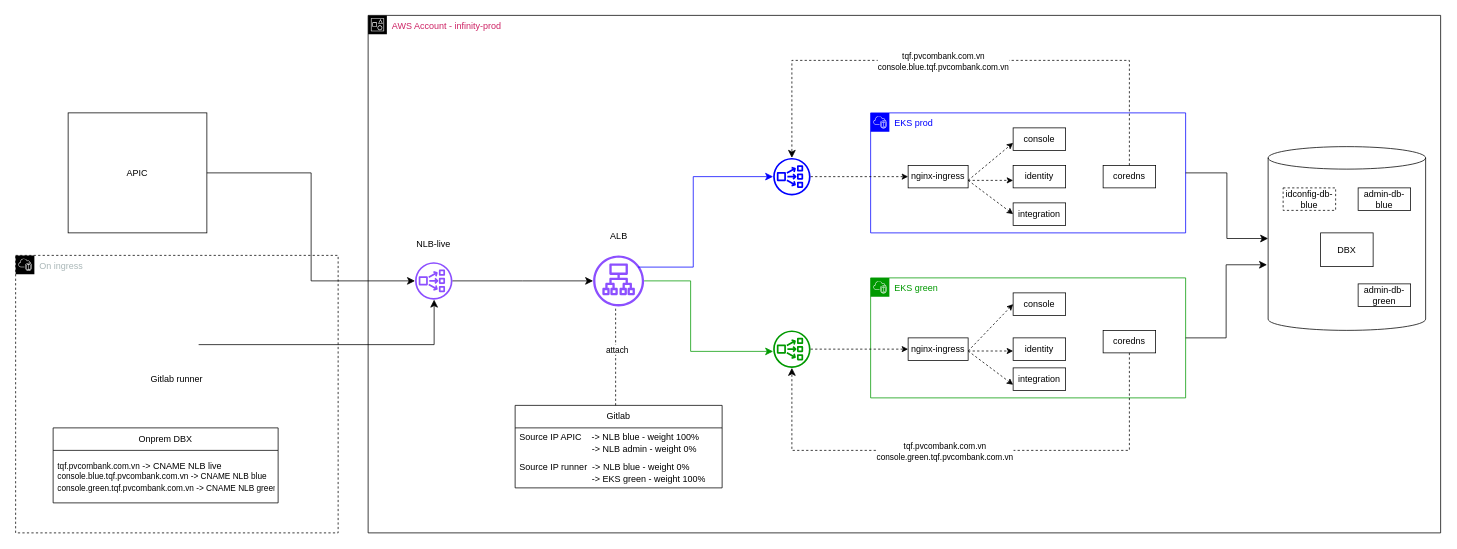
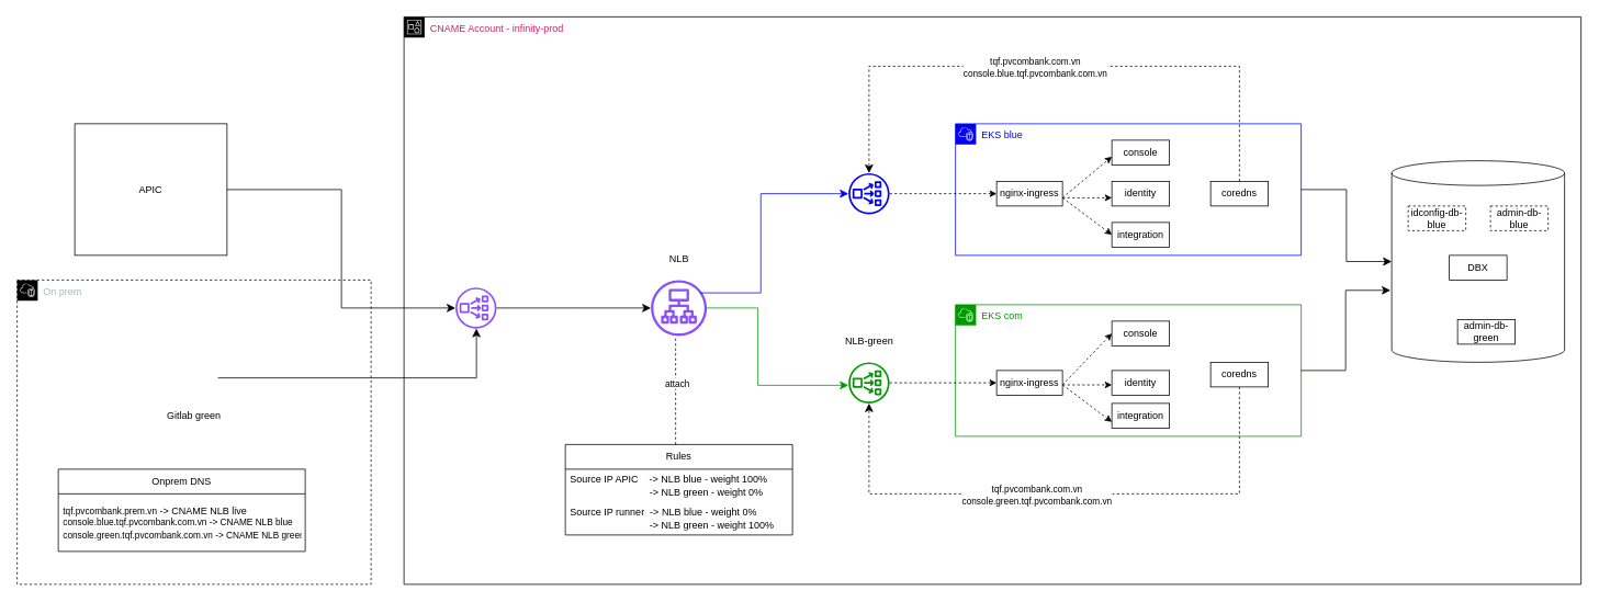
- <mxCell id="24" value="AWS Account - infinity-prod" style="points=[[0,0],[0.25,0],[0.5,0],[0.75,0],[1,0],[1,0.25],[1,0.5],[1,0.75],[1,1],[0.75,1],[0.5,1],[0.25,1],[0,1],[0,0.75],[0,0.5],[0,0.25]];outlineConnect=0;gradientColor=none;html=1;whiteSpace=wrap;fontSize=12;fontStyle=0;container=1;pointerEvents=0;collapsible=0;recursiveResize=0;shape=mxgraph.aws4.group;grIcon=mxgraph.aws4.group_account;strokeColor=#000000;fillColor=none;verticalAlign=top;align=left;spacingLeft=30;fontColor=#CD2264;dashed=0;" vertex="1" parent="1"><mxGeometry x="490" y="20" width="1430" height="690" as="geometry" /></mxCell>
+ <mxCell id="24" value="CNAME Account - infinity-prod" style="points=[[0,0],[0.25,0],[0.5,0],[0.75,0],[1,0],[1,0.25],[1,0.5],[1,0.75],[1,1],[0.75,1],[0.5,1],[0.25,1],[0,1],[0,0.75],[0,0.5],[0,0.25]];outlineConnect=0;gradientColor=none;html=1;whiteSpace=wrap;fontSize=12;fontStyle=0;container=1;pointerEvents=0;collapsible=0;recursiveResize=0;shape=mxgraph.aws4.group;grIcon=mxgraph.aws4.group_account;strokeColor=#000000;fillColor=none;verticalAlign=top;align=left;spacingLeft=30;fontColor=#CD2264;dashed=0;" vertex="1" parent="1"><mxGeometry x="490" y="20" width="1430" height="690" as="geometry" /></mxCell>
- <mxCell id="3" value="&lt;font style=&quot;color: rgb(0, 0, 255);&quot;&gt;EKS prod&lt;/font&gt;" style="points=[[0,0],[0.25,0],[0.5,0],[0.75,0],[1,0],[1,0.25],[1,0.5],[1,0.75],[1,1],[0.75,1],[0.5,1],[0.25,1],[0,1],[0,0.75],[0,0.5],[0,0.25]];outlineConnect=0;gradientColor=none;html=1;whiteSpace=wrap;fontSize=12;fontStyle=0;container=1;pointerEvents=0;collapsible=0;recursiveResize=0;shape=mxgraph.aws4.group;grIcon=mxgraph.aws4.group_vpc2;strokeColor=#0000FF;fillColor=none;verticalAlign=top;align=left;spacingLeft=30;fontColor=#AAB7B8;dashed=0;" vertex="1" parent="1"><mxGeometry x="1160" y="150" width="420" height="160" as="geometry" /></mxCell>
+ <mxCell id="3" value="&lt;font style=&quot;color: rgb(0, 0, 255);&quot;&gt;EKS blue&lt;/font&gt;" style="points=[[0,0],[0.25,0],[0.5,0],[0.75,0],[1,0],[1,0.25],[1,0.5],[1,0.75],[1,1],[0.75,1],[0.5,1],[0.25,1],[0,1],[0,0.75],[0,0.5],[0,0.25]];outlineConnect=0;gradientColor=none;html=1;whiteSpace=wrap;fontSize=12;fontStyle=0;container=1;pointerEvents=0;collapsible=0;recursiveResize=0;shape=mxgraph.aws4.group;grIcon=mxgraph.aws4.group_vpc2;strokeColor=#0000FF;fillColor=none;verticalAlign=top;align=left;spacingLeft=30;fontColor=#AAB7B8;dashed=0;" vertex="1" parent="1"><mxGeometry x="1160" y="150" width="420" height="160" as="geometry" /></mxCell>
- <mxCell id="21" value="admin-db-blue" style="whiteSpace=wrap;html=1;align=center;" vertex="1" parent="1"><mxGeometry x="1810" y="250" width="70" height="30" as="geometry" /></mxCell>
+ <mxCell id="21" value="admin-db-blue" style="whiteSpace=wrap;html=1;align=center;dashed=1;" vertex="1" parent="1"><mxGeometry x="1810" y="250" width="70" height="30" as="geometry" /></mxCell>
- <mxCell id="31" value="ALB" style="text;html=1;align=center;verticalAlign=middle;whiteSpace=wrap;rounded=0;" vertex="1" parent="24"><mxGeometry x="296.5" y="280" width="75" height="30" as="geometry" /></mxCell>
+ <mxCell id="31" value="NLB" style="text;html=1;align=center;verticalAlign=middle;whiteSpace=wrap;rounded=0;" vertex="1" parent="24"><mxGeometry x="296.5" y="280" width="75" height="30" as="geometry" /></mxCell>
- <mxCell id="29" value="NLB-live" style="text;html=1;align=center;verticalAlign=middle;whiteSpace=wrap;rounded=0;" vertex="1" parent="24"><mxGeometry x="50" y="290" width="75" height="30" as="geometry" /></mxCell>
- <mxCell id="22" value="DBX" style="whiteSpace=wrap;html=1;align=center;" vertex="1" parent="1"><mxGeometry x="1760" y="310" width="70" height="45" as="geometry" /></mxCell>
+ <mxCell id="22" value="DBX" style="whiteSpace=wrap;html=1;align=center;" vertex="1" parent="1"><mxGeometry x="1760" y="310" width="70" height="30" as="geometry" /></mxCell>
- <mxCell id="49" value="On ingress" style="points=[[0,0],[0.25,0],[0.5,0],[0.75,0],[1,0],[1,0.25],[1,0.5],[1,0.75],[1,1],[0.75,1],[0.5,1],[0.25,1],[0,1],[0,0.75],[0,0.5],[0,0.25]];outlineConnect=0;gradientColor=none;html=1;whiteSpace=wrap;fontSize=12;fontStyle=0;container=1;pointerEvents=0;collapsible=0;recursiveResize=0;shape=mxgraph.aws4.group;grIcon=mxgraph.aws4.group_vpc2;strokeColor=#000000;fillColor=none;verticalAlign=top;align=left;spacingLeft=30;fontColor=#AAB7B8;dashed=1;" vertex="1" parent="1"><mxGeometry x="20" y="340" width="430" height="370" as="geometry" /></mxCell>
+ <mxCell id="49" value="On prem" style="points=[[0,0],[0.25,0],[0.5,0],[0.75,0],[1,0],[1,0.25],[1,0.5],[1,0.75],[1,1],[0.75,1],[0.5,1],[0.25,1],[0,1],[0,0.75],[0,0.5],[0,0.25]];outlineConnect=0;gradientColor=none;html=1;whiteSpace=wrap;fontSize=12;fontStyle=0;container=1;pointerEvents=0;collapsible=0;recursiveResize=0;shape=mxgraph.aws4.group;grIcon=mxgraph.aws4.group_vpc2;strokeColor=#000000;fillColor=none;verticalAlign=top;align=left;spacingLeft=30;fontColor=#AAB7B8;dashed=1;" vertex="1" parent="1"><mxGeometry x="20" y="340" width="430" height="370" as="geometry" /></mxCell>
- <mxCell id="9" value="&lt;font style=&quot;color: rgb(0, 153, 0);&quot;&gt;EKS green&lt;/font&gt;" style="points=[[0,0],[0.25,0],[0.5,0],[0.75,0],[1,0],[1,0.25],[1,0.5],[1,0.75],[1,1],[0.75,1],[0.5,1],[0.25,1],[0,1],[0,0.75],[0,0.5],[0,0.25]];outlineConnect=0;gradientColor=none;html=1;whiteSpace=wrap;fontSize=12;fontStyle=0;container=1;pointerEvents=0;collapsible=0;recursiveResize=0;shape=mxgraph.aws4.group;grIcon=mxgraph.aws4.group_vpc2;strokeColor=#009900;fillColor=none;verticalAlign=top;align=left;spacingLeft=30;fontColor=#AAB7B8;dashed=0;" vertex="1" parent="1"><mxGeometry x="1160" y="370" width="420" height="160" as="geometry" /></mxCell>
+ <mxCell id="9" value="&lt;font style=&quot;color: rgb(0, 153, 0);&quot;&gt;EKS com&lt;/font&gt;" style="points=[[0,0],[0.25,0],[0.5,0],[0.75,0],[1,0],[1,0.25],[1,0.5],[1,0.75],[1,1],[0.75,1],[0.5,1],[0.25,1],[0,1],[0,0.75],[0,0.5],[0,0.25]];outlineConnect=0;gradientColor=none;html=1;whiteSpace=wrap;fontSize=12;fontStyle=0;container=1;pointerEvents=0;collapsible=0;recursiveResize=0;shape=mxgraph.aws4.group;grIcon=mxgraph.aws4.group_vpc2;strokeColor=#009900;fillColor=none;verticalAlign=top;align=left;spacingLeft=30;fontColor=#AAB7B8;dashed=0;" vertex="1" parent="1"><mxGeometry x="1160" y="370" width="420" height="160" as="geometry" /></mxCell>
- <mxCell id="23" value="admin-db-green" style="whiteSpace=wrap;html=1;align=center;" vertex="1" parent="1"><mxGeometry x="1810" y="378" width="70" height="30" as="geometry" /></mxCell>
+ <mxCell id="23" value="admin-db-green" style="whiteSpace=wrap;html=1;align=center;" vertex="1" parent="1"><mxGeometry x="1770" y="388" width="70" height="30" as="geometry" /></mxCell>
+ <mxCell id="41" value="NLB-green" style="text;html=1;align=center;verticalAlign=middle;whiteSpace=wrap;rounded=0;" vertex="1" parent="24"><mxGeometry x="527.5" y="379" width="75" height="30" as="geometry" /></mxCell>
- <mxCell id="51" value="Gitlab runner" style="text;html=1;align=center;verticalAlign=middle;whiteSpace=wrap;rounded=0;" vertex="1" parent="49"><mxGeometry x="175" y="150" width="80" height="30" as="geometry" /></mxCell>
+ <mxCell id="51" value="Gitlab green" style="text;html=1;align=center;verticalAlign=middle;whiteSpace=wrap;rounded=0;" vertex="1" parent="49"><mxGeometry x="175" y="150" width="80" height="30" as="geometry" /></mxCell>
- <mxCell id="25" value="Gitlab" style="swimlane;fontStyle=0;childLayout=stackLayout;horizontal=1;startSize=30;horizontalStack=0;resizeParent=1;resizeParentMax=0;resizeLast=0;collapsible=1;marginBottom=0;whiteSpace=wrap;html=1;" vertex="1" parent="24"><mxGeometry x="196" y="520" width="276" height="110" as="geometry"><mxRectangle x="200" y="520" width="70" height="30" as="alternateBounds" /></mxGeometry></mxCell>
+ <mxCell id="25" value="Rules" style="swimlane;fontStyle=0;childLayout=stackLayout;horizontal=1;startSize=30;horizontalStack=0;resizeParent=1;resizeParentMax=0;resizeLast=0;collapsible=1;marginBottom=0;whiteSpace=wrap;html=1;" vertex="1" parent="24"><mxGeometry x="196" y="520" width="276" height="110" as="geometry"><mxRectangle x="200" y="520" width="70" height="30" as="alternateBounds" /></mxGeometry></mxCell>
- <mxCell id="52" value="Onprem DBX" style="swimlane;fontStyle=0;childLayout=stackLayout;horizontal=1;startSize=30;horizontalStack=0;resizeParent=1;resizeParentMax=0;resizeLast=0;collapsible=1;marginBottom=0;whiteSpace=wrap;html=1;" vertex="1" parent="49"><mxGeometry x="50" y="230" width="300" height="100" as="geometry" /></mxCell>
+ <mxCell id="52" value="Onprem DNS" style="swimlane;fontStyle=0;childLayout=stackLayout;horizontal=1;startSize=30;horizontalStack=0;resizeParent=1;resizeParentMax=0;resizeLast=0;collapsible=1;marginBottom=0;whiteSpace=wrap;html=1;" vertex="1" parent="49"><mxGeometry x="50" y="230" width="300" height="100" as="geometry" /></mxCell>
- <mxCell id="26" value="Source IP APIC&amp;nbsp; &amp;nbsp; -&amp;gt; NLB blue - weight 100%&lt;div&gt;&lt;span style=&quot;white-space: pre;&quot;&gt;&#09;&lt;/span&gt;&lt;span style=&quot;white-space: pre;&quot;&gt;&#09;&lt;/span&gt;&lt;span style=&quot;white-space: pre;&quot;&gt;&#09;&lt;/span&gt;&amp;nbsp; &amp;nbsp; &amp;nbsp;-&amp;gt; NLB admin - weight 0%&lt;br&gt;&lt;/div&gt;" style="text;strokeColor=none;fillColor=none;align=left;verticalAlign=middle;spacingLeft=4;spacingRight=4;overflow=hidden;points=[[0,0.5],[1,0.5]];portConstraint=eastwest;rotatable=0;whiteSpace=wrap;html=1;" vertex="1" parent="25"><mxGeometry y="30" width="276" height="40" as="geometry" /></mxCell>
+ <mxCell id="26" value="Source IP APIC&amp;nbsp; &amp;nbsp; -&amp;gt; NLB blue - weight 100%&lt;div&gt;&lt;span style=&quot;white-space: pre;&quot;&gt;&#09;&lt;/span&gt;&lt;span style=&quot;white-space: pre;&quot;&gt;&#09;&lt;/span&gt;&lt;span style=&quot;white-space: pre;&quot;&gt;&#09;&lt;/span&gt;&amp;nbsp; &amp;nbsp; &amp;nbsp;-&amp;gt; NLB green - weight 0%&lt;br&gt;&lt;/div&gt;" style="text;strokeColor=none;fillColor=none;align=left;verticalAlign=middle;spacingLeft=4;spacingRight=4;overflow=hidden;points=[[0,0.5],[1,0.5]];portConstraint=eastwest;rotatable=0;whiteSpace=wrap;html=1;" vertex="1" parent="25"><mxGeometry y="30" width="276" height="40" as="geometry" /></mxCell>
- <mxCell id="27" value="Source IP runner&amp;nbsp; -&amp;gt; NLB blue - weight 0%&lt;div&gt;&lt;span style=&quot;white-space: pre;&quot;&gt;&#09;&lt;/span&gt;&lt;span style=&quot;white-space: pre;&quot;&gt;&#09;&lt;/span&gt;&lt;span style=&quot;white-space: pre;&quot;&gt;&#09;&lt;/span&gt;&amp;nbsp; &amp;nbsp; &amp;nbsp;-&amp;gt; EKS green - weight 100%&lt;br&gt;&lt;/div&gt;" style="text;strokeColor=none;fillColor=none;align=left;verticalAlign=middle;spacingLeft=4;spacingRight=4;overflow=hidden;points=[[0,0.5],[1,0.5]];portConstraint=eastwest;rotatable=0;whiteSpace=wrap;html=1;" vertex="1" parent="25"><mxGeometry y="70" width="276" height="40" as="geometry" /></mxCell>
+ <mxCell id="27" value="Source IP runner&amp;nbsp; -&amp;gt; NLB blue - weight 0%&lt;div&gt;&lt;span style=&quot;white-space: pre;&quot;&gt;&#09;&lt;/span&gt;&lt;span style=&quot;white-space: pre;&quot;&gt;&#09;&lt;/span&gt;&lt;span style=&quot;white-space: pre;&quot;&gt;&#09;&lt;/span&gt;&amp;nbsp; &amp;nbsp; &amp;nbsp;-&amp;gt; NLB green - weight 100%&lt;br&gt;&lt;/div&gt;" style="text;strokeColor=none;fillColor=none;align=left;verticalAlign=middle;spacingLeft=4;spacingRight=4;overflow=hidden;points=[[0,0.5],[1,0.5]];portConstraint=eastwest;rotatable=0;whiteSpace=wrap;html=1;" vertex="1" parent="25"><mxGeometry y="70" width="276" height="40" as="geometry" /></mxCell>
- <mxCell id="53" value="&lt;span style=&quot;font-size: 11px; text-align: center; text-wrap-mode: nowrap; background-color: rgb(255, 255, 255);&quot;&gt;tqf.pvcombank.com.vn&lt;/span&gt;&amp;nbsp;-&amp;gt; CNAME NLB live&lt;div&gt;&lt;span style=&quot;background-color: light-dark(rgb(255, 255, 255), rgb(18, 18, 18)); font-size: 11px; text-align: center; text-wrap-mode: nowrap; color: light-dark(rgb(0, 0, 0), rgb(255, 255, 255));&quot;&gt;console.blue.tqf.pvcombank.com.vn -&amp;gt; CNAME NLB blue&lt;/span&gt;&lt;/div&gt;&lt;div&gt;&lt;span style=&quot;font-size: 11px; text-align: center; text-wrap-mode: nowrap; background-color: rgb(255, 255, 255);&quot;&gt;console.green.tqf.pvcombank.com.vn -&amp;gt; CNAME NLB green&lt;/span&gt;&lt;span style=&quot;background-color: light-dark(rgb(255, 255, 255), rgb(18, 18, 18)); font-size: 11px; text-align: center; text-wrap-mode: nowrap; color: light-dark(rgb(0, 0, 0), rgb(255, 255, 255));&quot;&gt;&lt;/span&gt;&lt;/div&gt;" style="text;strokeColor=none;fillColor=none;align=left;verticalAlign=middle;spacingLeft=4;spacingRight=4;overflow=hidden;points=[[0,0.5],[1,0.5]];portConstraint=eastwest;rotatable=0;whiteSpace=wrap;html=1;" vertex="1" parent="52"><mxGeometry y="30" width="300" height="70" as="geometry" /></mxCell>
+ <mxCell id="53" value="&lt;span style=&quot;font-size: 11px; text-align: center; text-wrap-mode: nowrap; background-color: rgb(255, 255, 255);&quot;&gt;tqf.pvcombank.prem.vn&lt;/span&gt;&amp;nbsp;-&amp;gt; CNAME NLB live&lt;div&gt;&lt;span style=&quot;background-color: light-dark(rgb(255, 255, 255), rgb(18, 18, 18)); font-size: 11px; text-align: center; text-wrap-mode: nowrap; color: light-dark(rgb(0, 0, 0), rgb(255, 255, 255));&quot;&gt;console.blue.tqf.pvcombank.com.vn -&amp;gt; CNAME NLB blue&lt;/span&gt;&lt;/div&gt;&lt;div&gt;&lt;span style=&quot;font-size: 11px; text-align: center; text-wrap-mode: nowrap; background-color: rgb(255, 255, 255);&quot;&gt;console.green.tqf.pvcombank.com.vn -&amp;gt; CNAME NLB green&lt;/span&gt;&lt;span style=&quot;background-color: light-dark(rgb(255, 255, 255), rgb(18, 18, 18)); font-size: 11px; text-align: center; text-wrap-mode: nowrap; color: light-dark(rgb(0, 0, 0), rgb(255, 255, 255));&quot;&gt;&lt;/span&gt;&lt;/div&gt;" style="text;strokeColor=none;fillColor=none;align=left;verticalAlign=middle;spacingLeft=4;spacingRight=4;overflow=hidden;points=[[0,0.5],[1,0.5]];portConstraint=eastwest;rotatable=0;whiteSpace=wrap;html=1;" vertex="1" parent="52"><mxGeometry y="30" width="300" height="70" as="geometry" /></mxCell>
